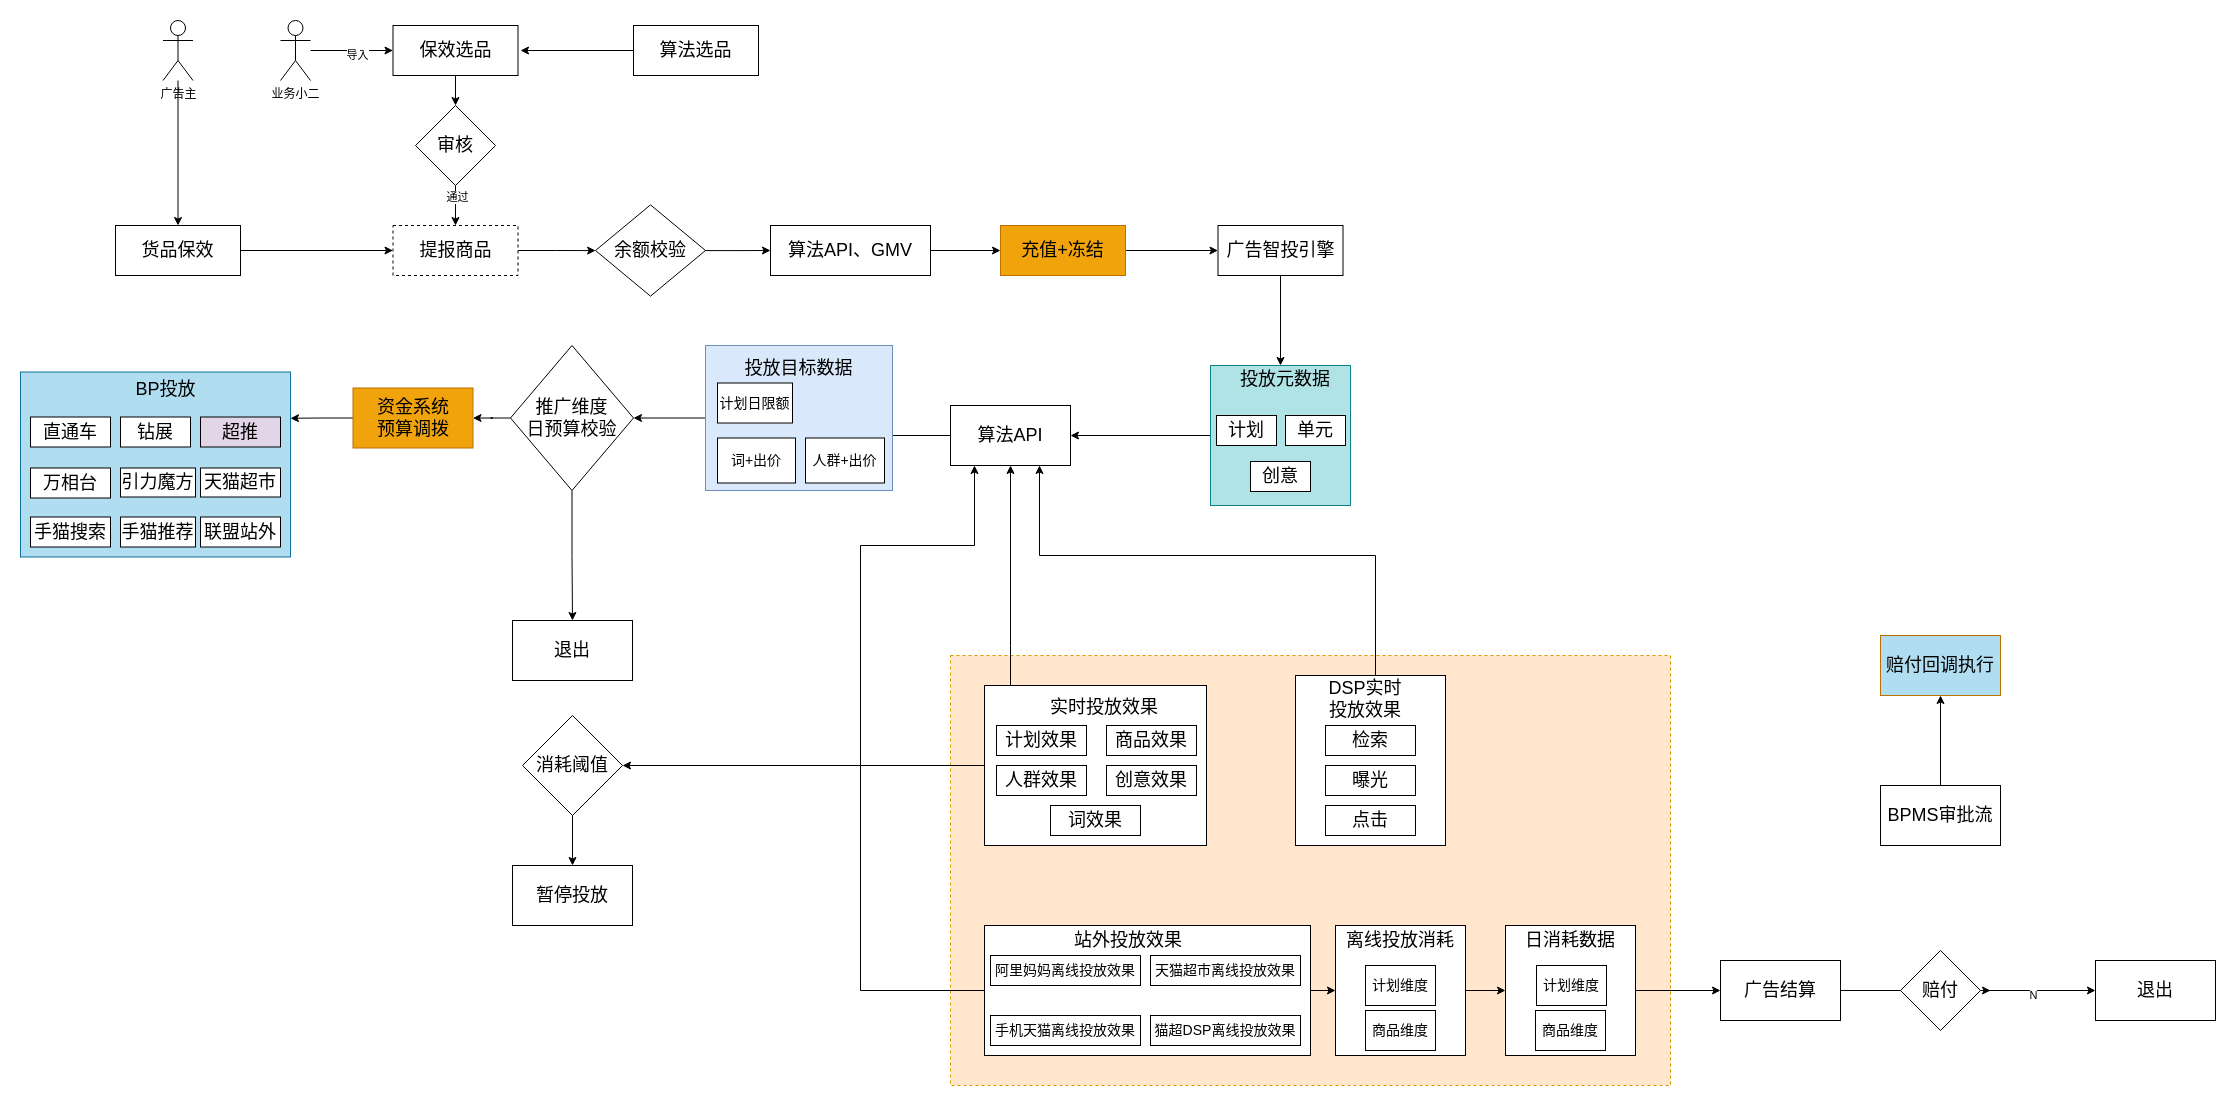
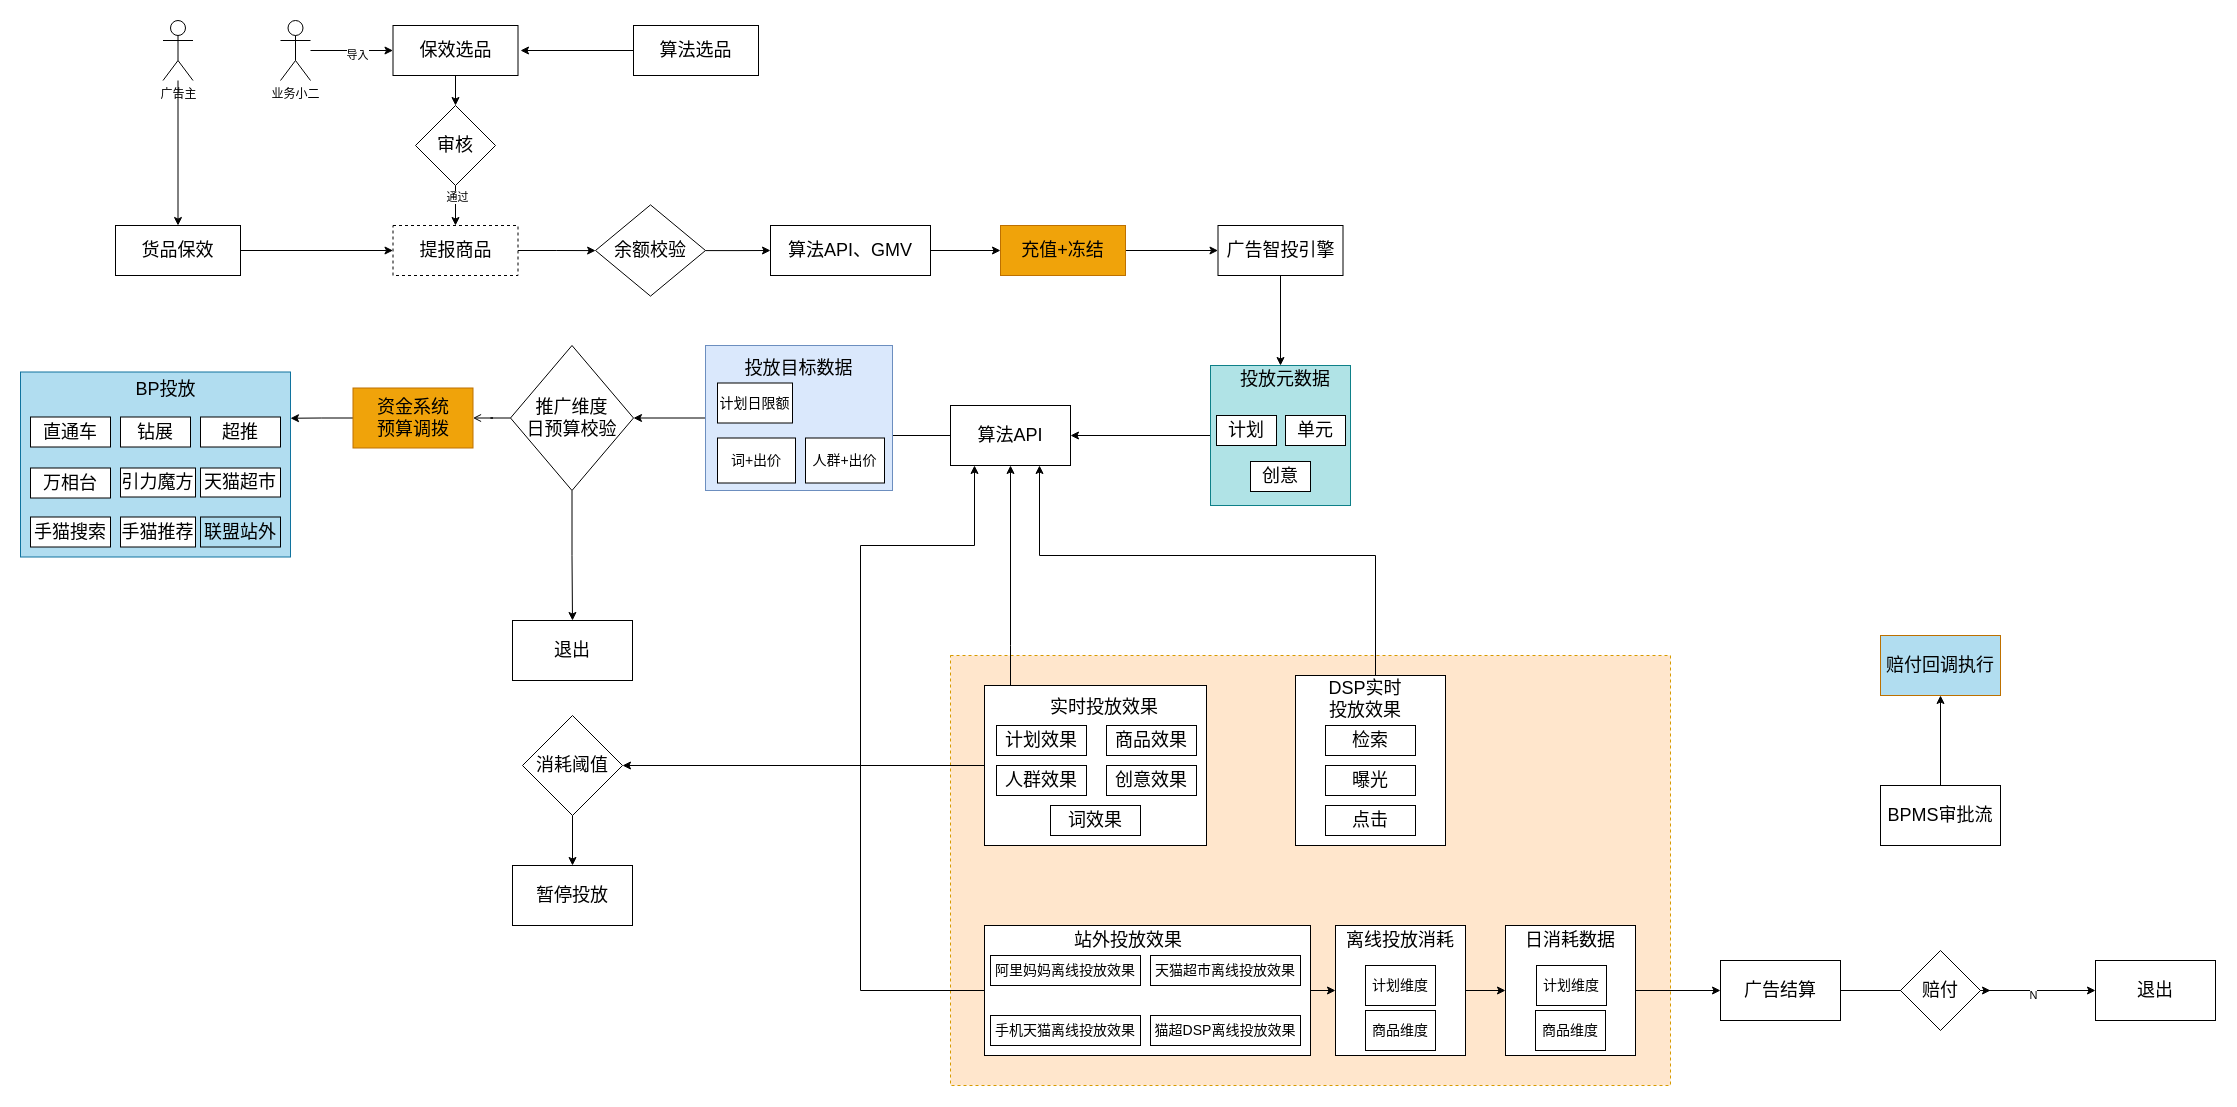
- <mxCell id="81" value="" style="edgeStyle=orthogonalEdgeStyle;rounded=0;orthogonalLoop=1;jettySize=auto;html=1;" parent="1" source="83" target="85" edge="1"><mxGeometry relative="1" as="geometry" /></mxCell>
+ <mxCell id="81" value="" style="edgeStyle=orthogonalEdgeStyle;rounded=0;orthogonalLoop=1;jettySize=auto;html=1;endArrow=open;" parent="1" source="83" target="85" edge="1"><mxGeometry relative="1" as="geometry" /></mxCell>
- <mxCell id="90" value="&lt;font style=&quot;font-size: 18px;&quot;&gt;超推&lt;/font&gt;" style="rounded=0;whiteSpace=wrap;html=1;fillColor=#e1d5e7;" parent="1" vertex="1"><mxGeometry x="200" y="416.5" width="80" height="30" as="geometry" /></mxCell>
+ <mxCell id="90" value="&lt;font style=&quot;font-size: 18px;&quot;&gt;超推&lt;/font&gt;" style="rounded=0;whiteSpace=wrap;html=1;" parent="1" vertex="1"><mxGeometry x="200" y="416.5" width="80" height="30" as="geometry" /></mxCell>
- <mxCell id="96" value="&lt;font style=&quot;font-size: 18px;&quot;&gt;联盟站外&lt;/font&gt;" style="rounded=0;whiteSpace=wrap;html=1;" parent="1" vertex="1"><mxGeometry x="200" y="516.5" width="80" height="30" as="geometry" /></mxCell>
+ <mxCell id="96" value="&lt;font style=&quot;font-size: 18px;&quot;&gt;联盟站外&lt;/font&gt;" style="rounded=0;whiteSpace=wrap;html=1;fillColor=#b1ddf0;" parent="1" vertex="1"><mxGeometry x="200" y="516.5" width="80" height="30" as="geometry" /></mxCell>
